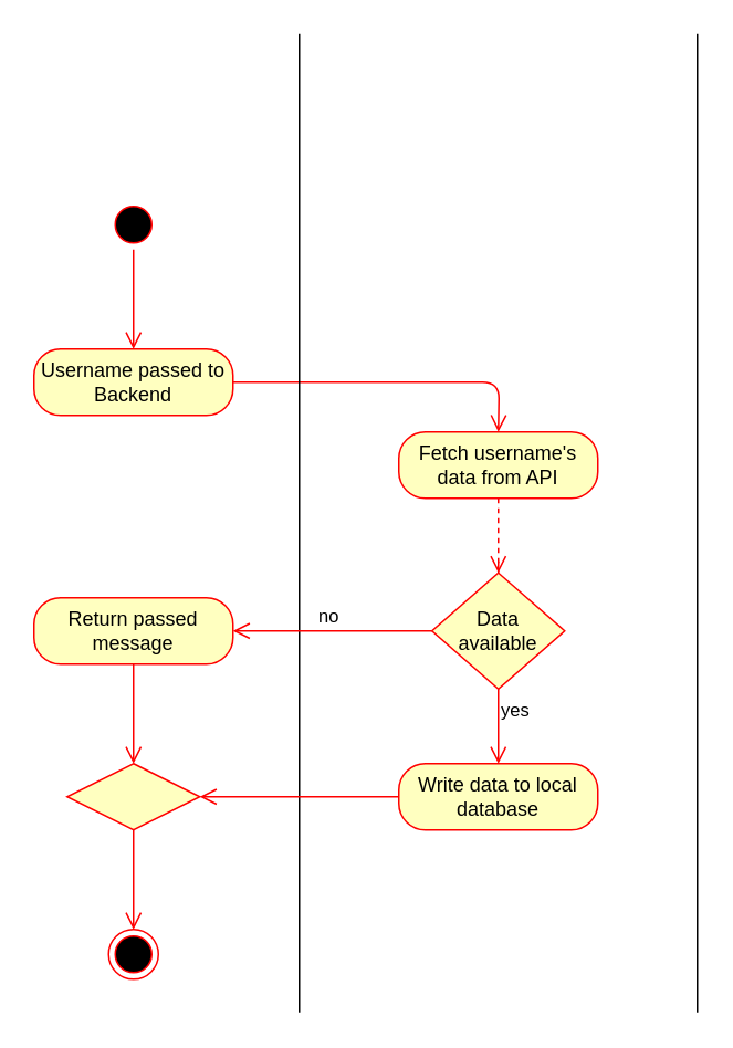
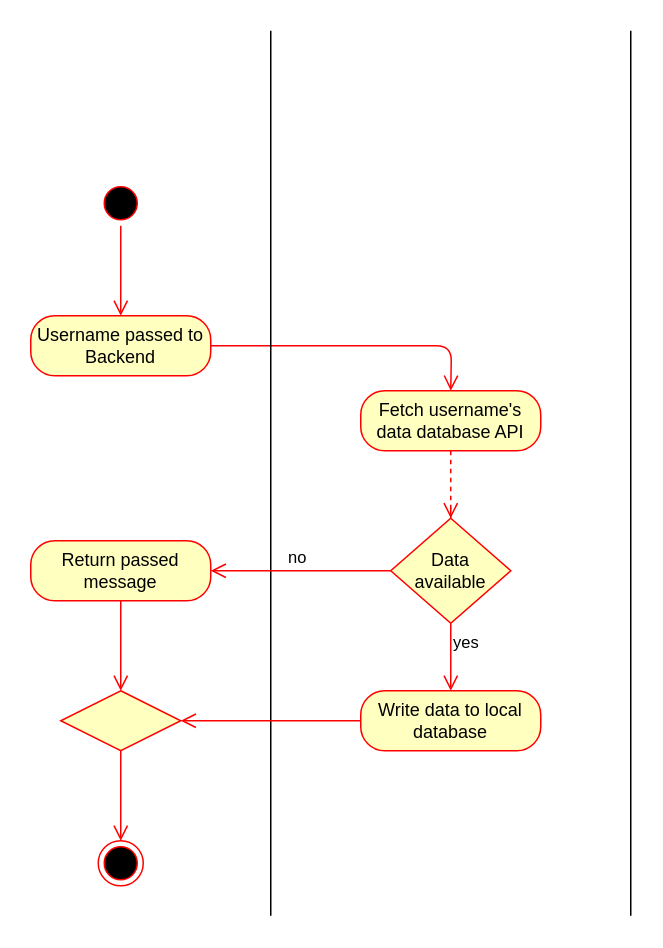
- <mxCell id="8" value="Fetch username's&lt;br&gt;data from API" style="rounded=1;whiteSpace=wrap;html=1;arcSize=40;fontColor=#000000;fillColor=#ffffc0;strokeColor=#ff0000;" vertex="1" parent="1"><mxGeometry x="240" y="260" width="120" height="40" as="geometry" /></mxCell>
+ <mxCell id="8" value="Fetch username's&lt;br&gt;data database API" style="rounded=1;whiteSpace=wrap;html=1;arcSize=40;fontColor=#000000;fillColor=#ffffc0;strokeColor=#ff0000;" vertex="1" parent="1"><mxGeometry x="240" y="260" width="120" height="40" as="geometry" /></mxCell>
